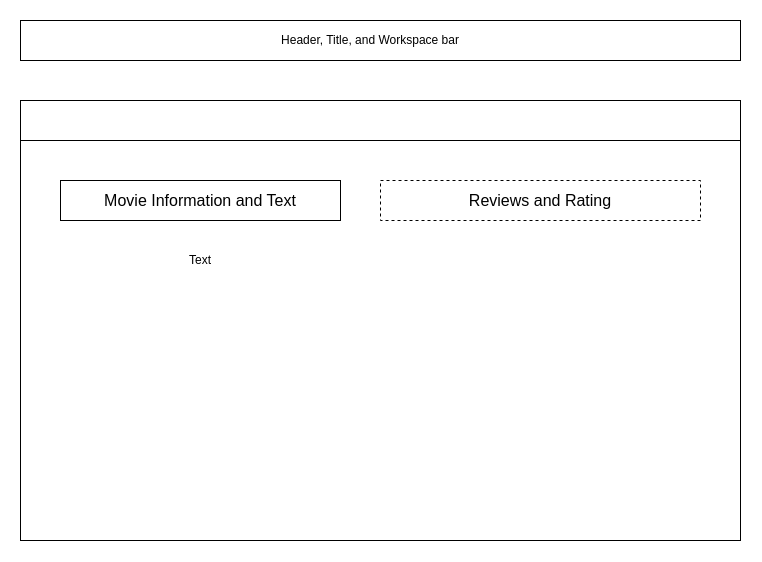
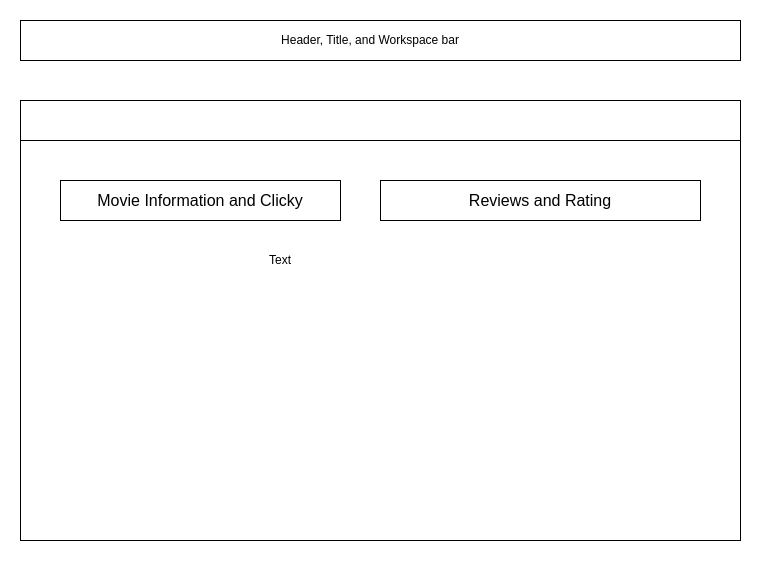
- <mxCell id="7" value="&lt;div style=&quot;font-size: 16px&quot;&gt;Movie Information and Text&lt;/div&gt;" style="text;html=1;strokeColor=none;fillColor=none;align=center;verticalAlign=middle;whiteSpace=wrap;rounded=0;" vertex="1" parent="1"><mxGeometry x="60" y="180" width="280" height="40" as="geometry" /></mxCell>
+ <mxCell id="7" value="&lt;div style=&quot;font-size: 16px&quot;&gt;Movie Information and Clicky&lt;/div&gt;" style="text;html=1;strokeColor=none;fillColor=none;align=center;verticalAlign=middle;whiteSpace=wrap;rounded=0;" vertex="1" parent="1"><mxGeometry x="60" y="180" width="280" height="40" as="geometry" /></mxCell>
- <mxCell id="8" value="Reviews and Rating" style="rounded=0;whiteSpace=wrap;html=1;fontSize=16;dashed=1;" vertex="1" parent="1"><mxGeometry x="380" y="180" width="320" height="40" as="geometry" /></mxCell>
+ <mxCell id="8" value="Reviews and Rating" style="rounded=0;whiteSpace=wrap;html=1;fontSize=16;" vertex="1" parent="1"><mxGeometry x="380" y="180" width="320" height="40" as="geometry" /></mxCell>
- <mxCell id="9" value="Text" style="text;html=1;strokeColor=none;fillColor=none;align=center;verticalAlign=middle;whiteSpace=wrap;rounded=0;" vertex="1" parent="1"><mxGeometry x="180" y="250" width="40" height="20" as="geometry" /></mxCell>
+ <mxCell id="9" value="Text" style="text;html=1;strokeColor=none;fillColor=none;align=center;verticalAlign=middle;whiteSpace=wrap;rounded=0;" vertex="1" parent="1"><mxGeometry x="260" y="250" width="40" height="20" as="geometry" /></mxCell>
